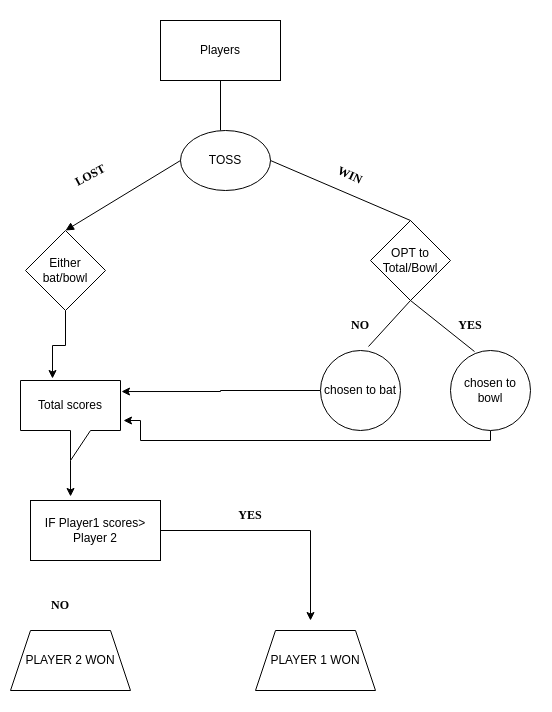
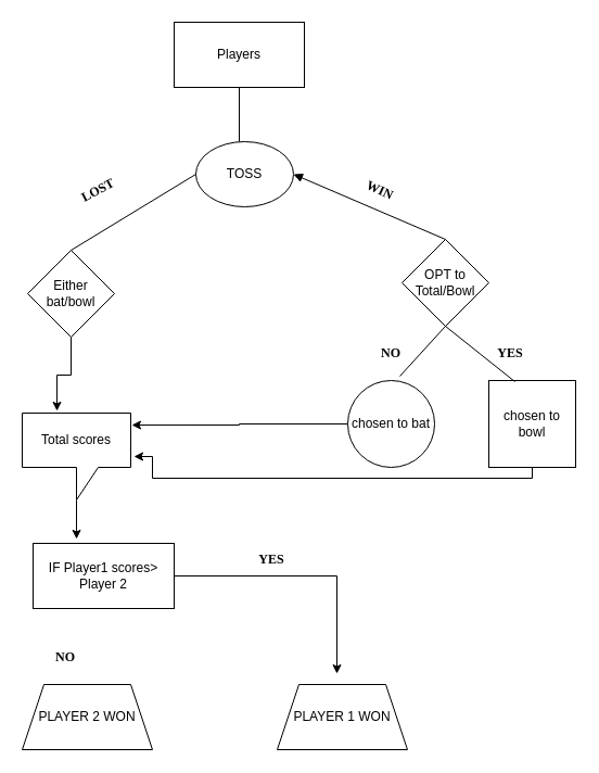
- <mxCell id="8" value="" style="endArrow=none;html=1;rounded=0;entryX=1;entryY=0.5;entryDx=0;entryDy=0;exitX=0.5;exitY=0;exitDx=0;exitDy=0;" edge="1" parent="1" source="7" target="4"><mxGeometry width="50" height="50" relative="1" as="geometry"><mxPoint x="230" y="280" as="sourcePoint" /><mxPoint x="280" y="230" as="targetPoint" /></mxGeometry></mxCell>
+ <mxCell id="8" value="" style="endArrow=block;html=1;rounded=0;entryX=1;entryY=0.5;entryDx=0;entryDy=0;exitX=0.5;exitY=0;exitDx=0;exitDy=0;" edge="1" parent="1" source="7" target="4"><mxGeometry width="50" height="50" relative="1" as="geometry"><mxPoint x="230" y="280" as="sourcePoint" /><mxPoint x="280" y="230" as="targetPoint" /></mxGeometry></mxCell>
- <mxCell id="9" value="" style="endArrow=block;html=1;rounded=0;entryX=0.5;entryY=0;entryDx=0;entryDy=0;exitX=0;exitY=0.5;exitDx=0;exitDy=0;" edge="1" parent="1" source="4" target="6"><mxGeometry width="50" height="50" relative="1" as="geometry"><mxPoint x="210" y="300" as="sourcePoint" /><mxPoint x="70" y="240" as="targetPoint" /></mxGeometry></mxCell>
+ <mxCell id="9" value="" style="endArrow=none;html=1;rounded=0;entryX=0.5;entryY=0;entryDx=0;entryDy=0;exitX=0;exitY=0.5;exitDx=0;exitDy=0;" edge="1" parent="1" source="4" target="6"><mxGeometry width="50" height="50" relative="1" as="geometry"><mxPoint x="210" y="300" as="sourcePoint" /><mxPoint x="70" y="240" as="targetPoint" /></mxGeometry></mxCell>
- <mxCell id="13" value="chosen to bowl" style="ellipse;whiteSpace=wrap;html=1;aspect=fixed;" vertex="1" parent="1"><mxGeometry x="450" y="350" width="80" height="80" as="geometry" /></mxCell>
+ <mxCell id="13" value="chosen to bowl" style="whiteSpace=wrap;html=1;aspect=fixed;rounded=0;" vertex="1" parent="1"><mxGeometry x="450" y="350" width="80" height="80" as="geometry" /></mxCell>
- <mxCell id="17" value="PLAYER 2 WON" style="shape=trapezoid;perimeter=trapezoidPerimeter;whiteSpace=wrap;html=1;fixedSize=1;" vertex="1" parent="1"><mxGeometry x="10" y="630" width="120" height="60" as="geometry" /></mxCell>
+ <mxCell id="17" value="PLAYER 2 WON" style="shape=trapezoid;perimeter=trapezoidPerimeter;whiteSpace=wrap;html=1;fixedSize=1;" vertex="1" parent="1"><mxGeometry x="20" y="630" width="120" height="60" as="geometry" /></mxCell>
